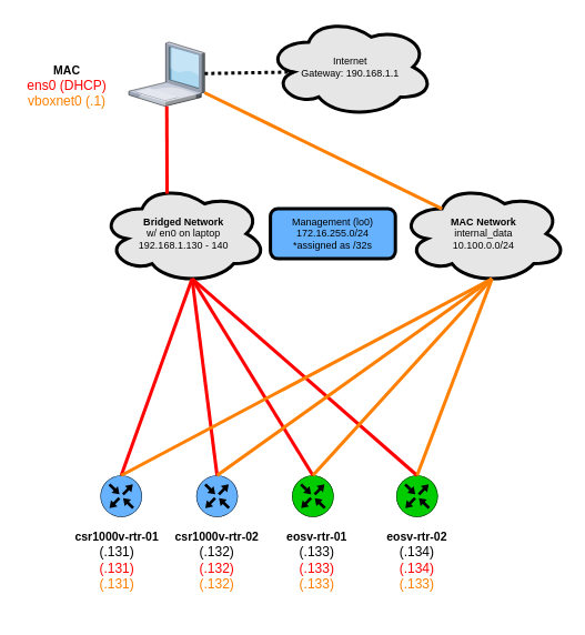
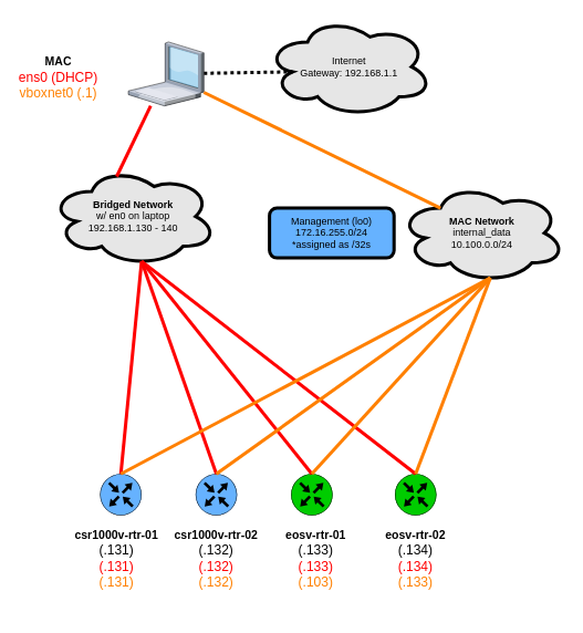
- <mxCell id="22" value="&lt;div&gt;Internet&lt;/div&gt;&lt;div&gt;Gateway: 190.168.1.1&lt;br&gt;&lt;/div&gt;" style="ellipse;shape=cloud;whiteSpace=wrap;html=1;strokeWidth=4;fillColor=#E6E6E6;" vertex="1" parent="1"><mxGeometry x="320" y="20" width="200" height="120" as="geometry" /></mxCell>
+ <mxCell id="22" value="&lt;div&gt;Internet&lt;/div&gt;&lt;div&gt;Gateway: 192.168.1.1&lt;br&gt;&lt;/div&gt;" style="ellipse;shape=cloud;whiteSpace=wrap;html=1;strokeWidth=4;fillColor=#E6E6E6;" vertex="1" parent="1"><mxGeometry x="320" y="20" width="200" height="120" as="geometry" /></mxCell>
- <mxCell id="26" value="&lt;div&gt;&lt;font style=&quot;font-size: 14px&quot;&gt;&lt;b&gt;MAC&lt;/b&gt;&lt;/font&gt;&lt;/div&gt;&lt;div&gt;&lt;font size=&quot;3&quot; color=&quot;#FF8000&quot;&gt;&lt;font color=&quot;#FF0000&quot;&gt;ens0 (DHCP)&lt;/font&gt;&lt;br&gt;&lt;/font&gt;&lt;/div&gt;&lt;div&gt;&lt;font size=&quot;3&quot; color=&quot;#FF8000&quot;&gt;vboxnet0 (.1)&lt;/font&gt;&lt;b&gt;&lt;br&gt;&lt;/b&gt;&lt;/div&gt;&lt;div&gt;&lt;b&gt;&lt;br&gt;&lt;/b&gt;&lt;/div&gt;" style="text;html=1;strokeColor=none;fillColor=none;align=center;verticalAlign=middle;whiteSpace=wrap;rounded=0;" vertex="1" parent="1"><mxGeometry x="20" y="50" width="120" height="120" as="geometry" /></mxCell>
+ <mxCell id="26" value="&lt;div&gt;&lt;font style=&quot;font-size: 14px&quot;&gt;&lt;b&gt;MAC&lt;/b&gt;&lt;/font&gt;&lt;/div&gt;&lt;div&gt;&lt;font size=&quot;3&quot; color=&quot;#FF8000&quot;&gt;&lt;font color=&quot;#FF0000&quot;&gt;ens0 (DHCP)&lt;/font&gt;&lt;br&gt;&lt;/font&gt;&lt;/div&gt;&lt;div&gt;&lt;font size=&quot;3&quot; color=&quot;#FF8000&quot;&gt;vboxnet0 (.1)&lt;/font&gt;&lt;b&gt;&lt;br&gt;&lt;/b&gt;&lt;/div&gt;&lt;div&gt;&lt;b&gt;&lt;br&gt;&lt;/b&gt;&lt;/div&gt;" style="text;html=1;strokeColor=none;fillColor=none;align=center;verticalAlign=middle;whiteSpace=wrap;rounded=0;" vertex="1" parent="1"><mxGeometry x="10" y="40" width="120" height="120" as="geometry" /></mxCell>
- <mxCell id="5" value="&lt;div&gt;&lt;b&gt;Bridged Network&lt;/b&gt;&lt;/div&gt;&lt;div&gt;w/ en0 on laptop&lt;/div&gt;&lt;div&gt;192.168.1.130 - 140&lt;br&gt;&lt;/div&gt;" style="ellipse;shape=cloud;whiteSpace=wrap;html=1;strokeWidth=4;fillColor=#E6E6E6;" vertex="1" parent="1"><mxGeometry x="120" y="220" width="200" height="120" as="geometry" /></mxCell>
+ <mxCell id="5" value="&lt;div&gt;&lt;b&gt;Bridged Network&lt;/b&gt;&lt;/div&gt;&lt;div&gt;w/ en0 on laptop&lt;/div&gt;&lt;div&gt;192.168.1.130 - 140&lt;br&gt;&lt;/div&gt;" style="ellipse;shape=cloud;whiteSpace=wrap;html=1;strokeWidth=4;fillColor=#E6E6E6;" vertex="1" parent="1"><mxGeometry x="60" y="200" width="200" height="120" as="geometry" /></mxCell>
- <mxCell id="16" value="&lt;div&gt;&lt;font style=&quot;font-size: 14px&quot;&gt;&lt;b&gt;eosv-rtr-01&lt;/b&gt;&lt;/font&gt;&lt;/div&gt;&lt;div&gt;&lt;font style=&quot;font-size: 14px&quot;&gt;&lt;font size=&quot;3&quot;&gt;(.133)&lt;/font&gt;&lt;b&gt;&lt;br&gt;&lt;/b&gt;&lt;/font&gt;&lt;/div&gt;&lt;div&gt;&lt;font size=&quot;3&quot; color=&quot;#FF0000&quot;&gt;(.133)&lt;/font&gt;&lt;/div&gt;&lt;div&gt;&lt;font size=&quot;3&quot; color=&quot;#FF8000&quot;&gt;(.133)&lt;/font&gt;&lt;b&gt;&lt;br&gt;&lt;/b&gt;&lt;/div&gt;&lt;div&gt;&lt;b&gt;&lt;br&gt;&lt;/b&gt;&lt;/div&gt;" style="text;html=1;strokeColor=none;fillColor=none;align=center;verticalAlign=middle;whiteSpace=wrap;rounded=0;" vertex="1" parent="1"><mxGeometry x="320" y="620" width="120" height="120" as="geometry" /></mxCell>
+ <mxCell id="16" value="&lt;div&gt;&lt;font style=&quot;font-size: 14px&quot;&gt;&lt;b&gt;eosv-rtr-01&lt;/b&gt;&lt;/font&gt;&lt;/div&gt;&lt;div&gt;&lt;font style=&quot;font-size: 14px&quot;&gt;&lt;font size=&quot;3&quot;&gt;(.133)&lt;/font&gt;&lt;b&gt;&lt;br&gt;&lt;/b&gt;&lt;/font&gt;&lt;/div&gt;&lt;div&gt;&lt;font size=&quot;3&quot; color=&quot;#FF0000&quot;&gt;(.133)&lt;/font&gt;&lt;/div&gt;&lt;div&gt;&lt;font size=&quot;3&quot; color=&quot;#FF8000&quot;&gt;(.103)&lt;/font&gt;&lt;b&gt;&lt;br&gt;&lt;/b&gt;&lt;/div&gt;&lt;div&gt;&lt;b&gt;&lt;br&gt;&lt;/b&gt;&lt;/div&gt;" style="text;html=1;strokeColor=none;fillColor=none;align=center;verticalAlign=middle;whiteSpace=wrap;rounded=0;" vertex="1" parent="1"><mxGeometry x="320" y="620" width="120" height="120" as="geometry" /></mxCell>
